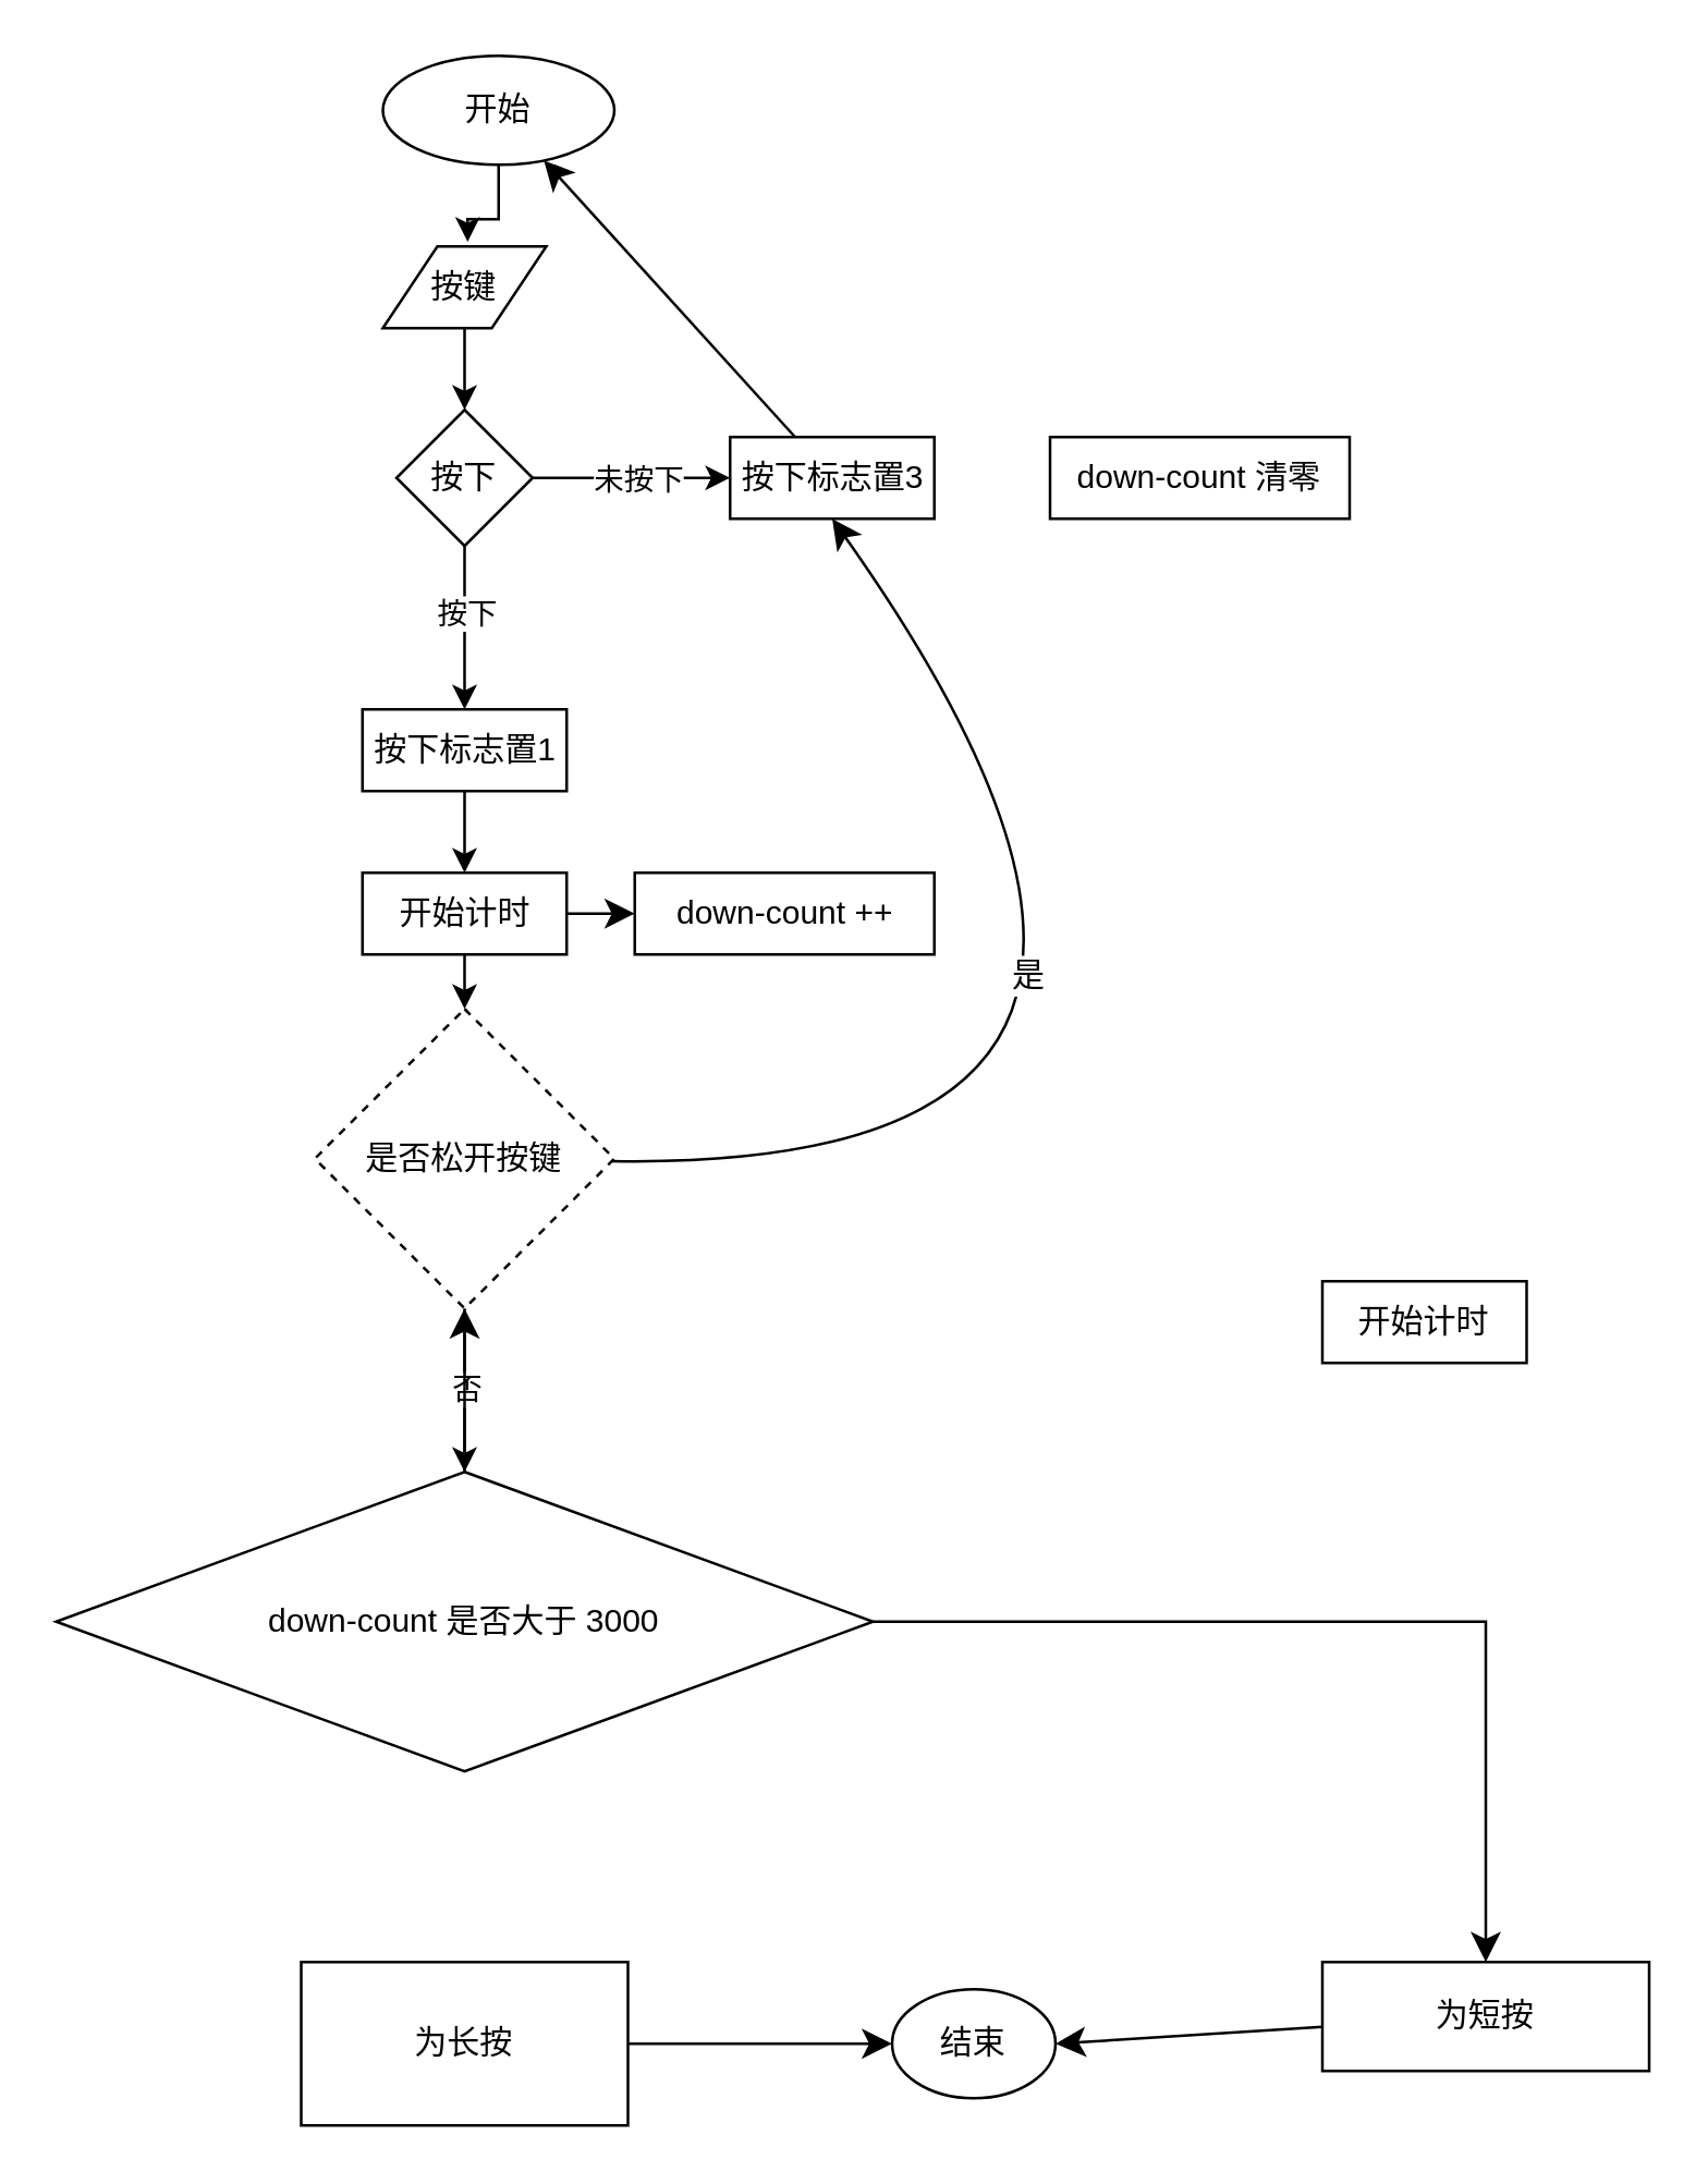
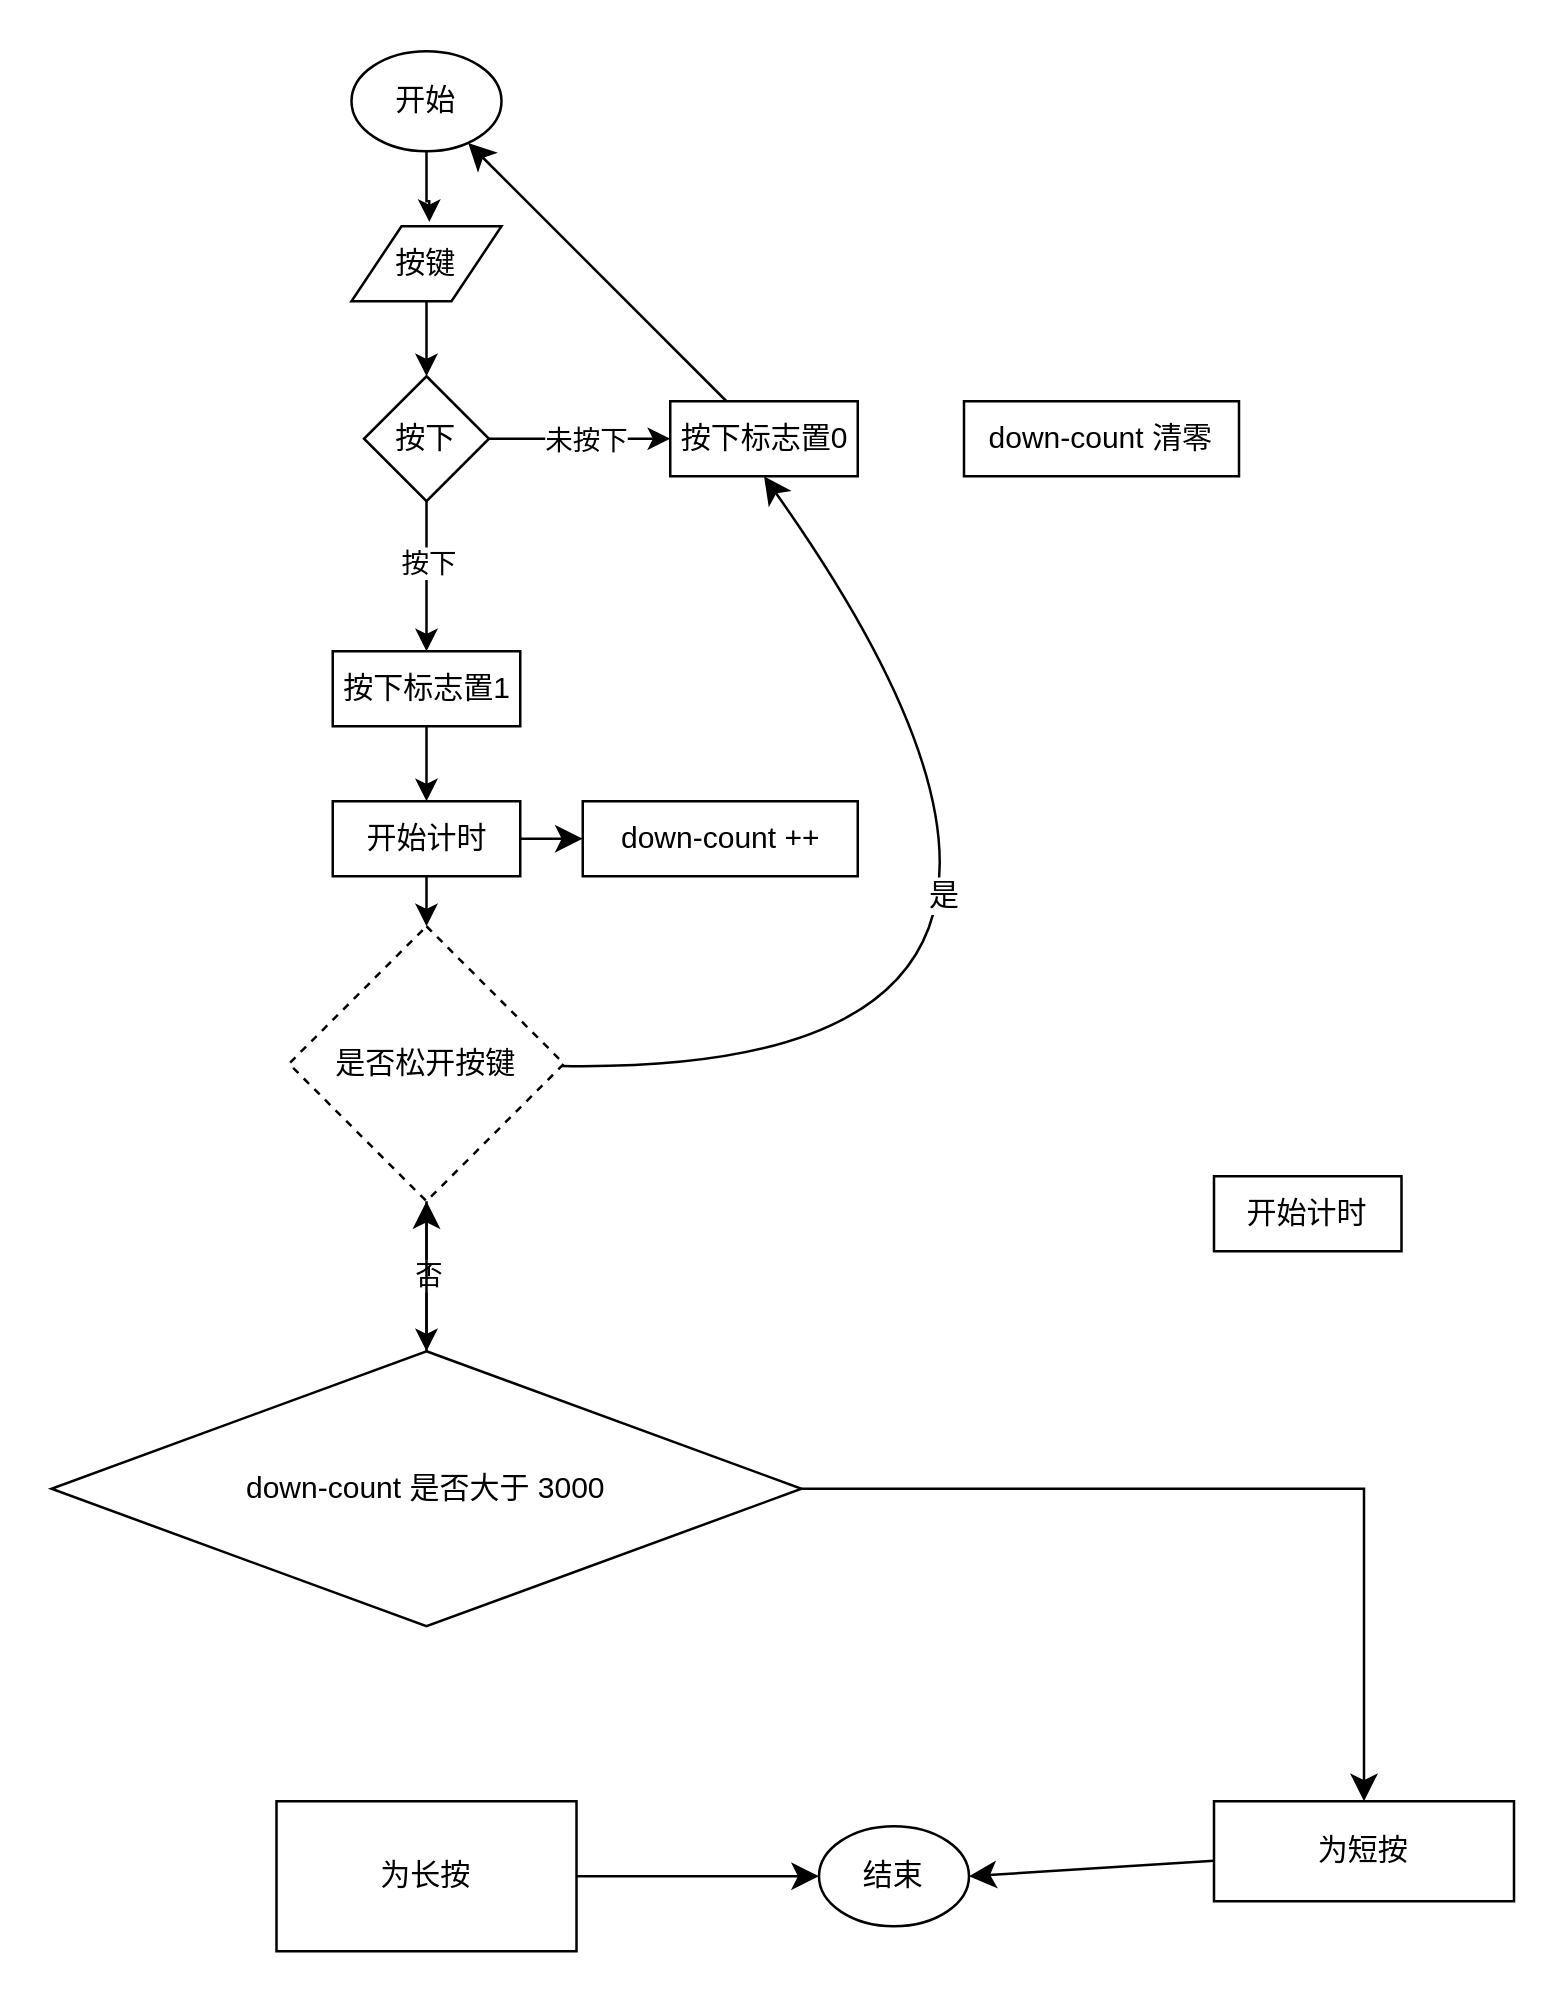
- <mxCell id="2" value="开始" style="ellipse;whiteSpace=wrap;html=1;" vertex="1" parent="1"><mxGeometry x="140" y="20" width="85" height="40" as="geometry" /></mxCell>
+ <mxCell id="2" value="开始" style="ellipse;whiteSpace=wrap;html=1;" vertex="1" parent="1"><mxGeometry x="140" y="20" width="60" height="40" as="geometry" /></mxCell>
- <mxCell id="15" value="按下标志置3" style="rounded=0;whiteSpace=wrap;html=1;" vertex="1" parent="1"><mxGeometry x="267.5" y="160" width="75" height="30" as="geometry" /></mxCell>
+ <mxCell id="15" value="按下标志置0" style="rounded=0;whiteSpace=wrap;html=1;" vertex="1" parent="1"><mxGeometry x="267.5" y="160" width="75" height="30" as="geometry" /></mxCell>
